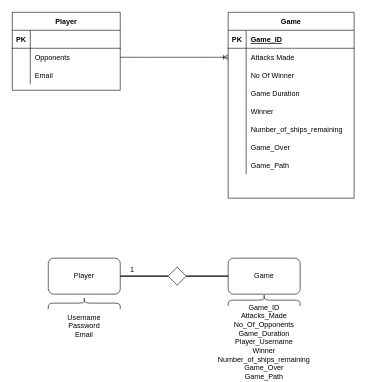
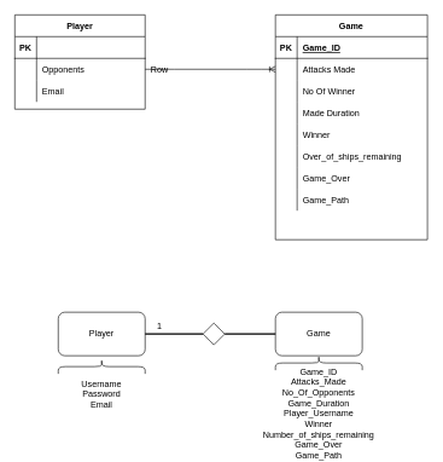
+ <mxCell id="55" value="Row" style="shape=partialRectangle;connectable=0;fillColor=none;top=0;left=0;bottom=0;right=0;align=left;spacingLeft=6;overflow=hidden;" vertex="1" parent="53"><mxGeometry x="30" width="150" height="30" as="geometry" /></mxCell>
- <mxCell id="36" value="Game Duration" style="shape=partialRectangle;connectable=0;fillColor=none;top=0;left=0;bottom=0;right=0;align=left;spacingLeft=6;overflow=hidden;" parent="34" vertex="1"><mxGeometry x="30" width="180" height="30" as="geometry" /></mxCell>
+ <mxCell id="36" value="Made Duration" style="shape=partialRectangle;connectable=0;fillColor=none;top=0;left=0;bottom=0;right=0;align=left;spacingLeft=6;overflow=hidden;" parent="34" vertex="1"><mxGeometry x="30" width="180" height="30" as="geometry" /></mxCell>
- <mxCell id="42" value="Number_of_ships_remaining" style="shape=partialRectangle;connectable=0;fillColor=none;top=0;left=0;bottom=0;right=0;align=left;spacingLeft=6;overflow=hidden;" parent="40" vertex="1"><mxGeometry x="30" width="180" height="30" as="geometry" /></mxCell>
+ <mxCell id="42" value="Over_of_ships_remaining" style="shape=partialRectangle;connectable=0;fillColor=none;top=0;left=0;bottom=0;right=0;align=left;spacingLeft=6;overflow=hidden;" parent="40" vertex="1"><mxGeometry x="30" width="180" height="30" as="geometry" /></mxCell>
